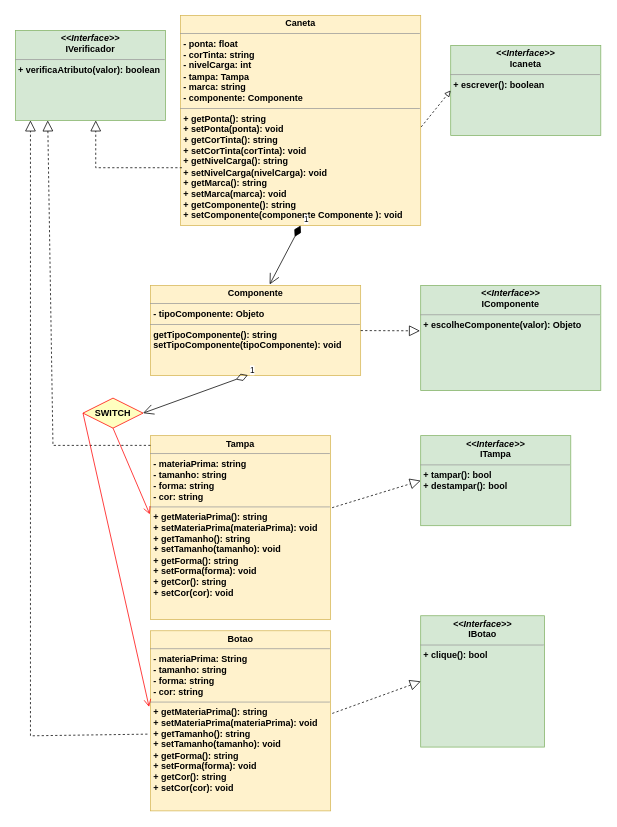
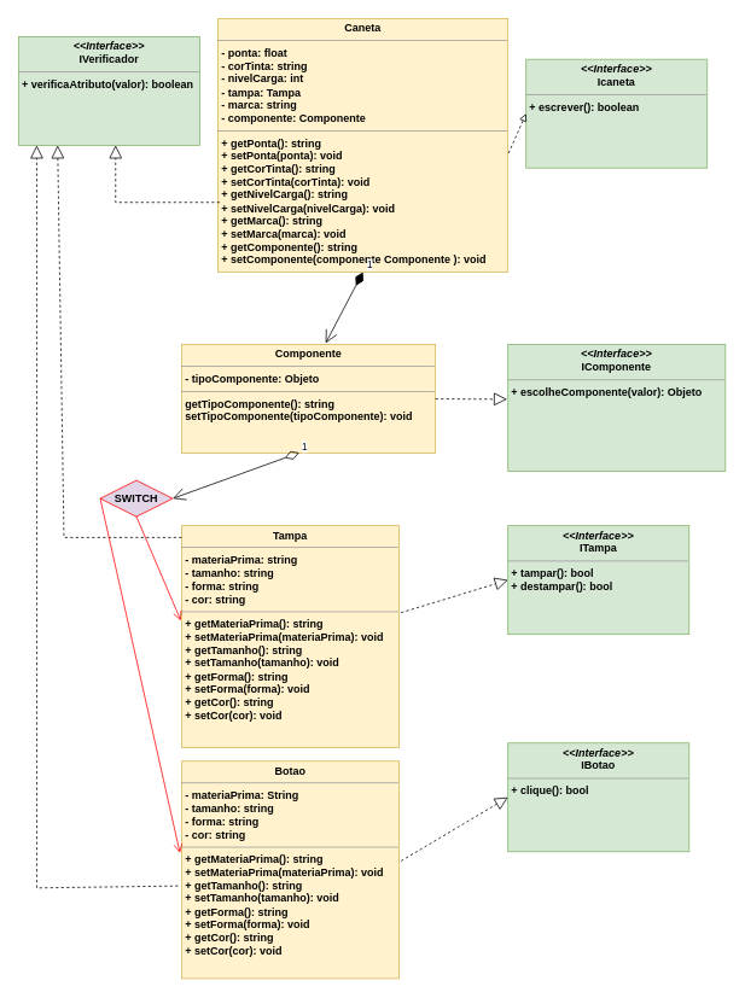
- <mxCell id="2" value="&lt;p style=&quot;margin:0px;margin-top:4px;text-align:center;&quot;&gt;&lt;b&gt;&lt;i&gt;&amp;lt;&amp;lt;Interface&amp;gt;&amp;gt;&lt;/i&gt;&lt;br&gt;Icaneta&lt;/b&gt;&lt;/p&gt;&lt;hr size=&quot;1&quot;&gt;&lt;p style=&quot;margin:0px;margin-left:4px;&quot;&gt;&lt;b&gt;+ escrever(): boolean&lt;br&gt;&lt;br&gt;&lt;/b&gt;&lt;/p&gt;" style="verticalAlign=top;align=left;overflow=fill;fontSize=12;fontFamily=Helvetica;html=1;whiteSpace=wrap;fillColor=#d5e8d4;strokeColor=#82b366;" parent="1" vertex="1"><mxGeometry x="600" y="60" width="200" height="120" as="geometry" /></mxCell>
+ <mxCell id="2" value="&lt;p style=&quot;margin:0px;margin-top:4px;text-align:center;&quot;&gt;&lt;b&gt;&lt;i&gt;&amp;lt;&amp;lt;Interface&amp;gt;&amp;gt;&lt;/i&gt;&lt;br&gt;Icaneta&lt;/b&gt;&lt;/p&gt;&lt;hr size=&quot;1&quot;&gt;&lt;p style=&quot;margin:0px;margin-left:4px;&quot;&gt;&lt;b&gt;+ escrever(): boolean&lt;br&gt;&lt;br&gt;&lt;/b&gt;&lt;/p&gt;" style="verticalAlign=top;align=left;overflow=fill;fontSize=12;fontFamily=Helvetica;html=1;whiteSpace=wrap;fillColor=#d5e8d4;strokeColor=#82b366;" parent="1" vertex="1"><mxGeometry x="580" y="65" width="200" height="120" as="geometry" /></mxCell>
- <mxCell id="14" value="&lt;b&gt;SWITCH&lt;/b&gt;" style="rhombus;whiteSpace=wrap;html=1;fontColor=#000000;fillColor=#ffffc0;strokeColor=#ff0000;" parent="1" vertex="1"><mxGeometry x="110" y="530" width="80" height="40" as="geometry" /></mxCell>
+ <mxCell id="14" value="&lt;b&gt;SWITCH&lt;/b&gt;" style="rhombus;whiteSpace=wrap;html=1;fontColor=#000000;fillColor=#e1d5e7;strokeColor=#ff0000;" parent="1" vertex="1"><mxGeometry x="110" y="530" width="80" height="40" as="geometry" /></mxCell>
- <mxCell id="17" value="&lt;p style=&quot;margin:0px;margin-top:4px;text-align:center;&quot;&gt;&lt;b&gt;&lt;i&gt;&amp;lt;&amp;lt;Interface&amp;gt;&amp;gt;&lt;/i&gt;&lt;br&gt;IBotao&lt;/b&gt;&lt;/p&gt;&lt;hr size=&quot;1&quot;&gt;&lt;p style=&quot;margin:0px;margin-left:4px;&quot;&gt;&lt;b style=&quot;background-color: initial;&quot;&gt;+ clique(): bool&lt;/b&gt;&lt;br&gt;&lt;/p&gt;&lt;p style=&quot;margin:0px;margin-left:4px;&quot;&gt;&lt;br&gt;&lt;/p&gt;" style="verticalAlign=top;align=left;overflow=fill;fontSize=12;fontFamily=Helvetica;html=1;whiteSpace=wrap;fillColor=#d5e8d4;strokeColor=#82b366;" parent="1" vertex="1"><mxGeometry x="560" y="820" width="165" height="175" as="geometry" /></mxCell>
+ <mxCell id="17" value="&lt;p style=&quot;margin:0px;margin-top:4px;text-align:center;&quot;&gt;&lt;b&gt;&lt;i&gt;&amp;lt;&amp;lt;Interface&amp;gt;&amp;gt;&lt;/i&gt;&lt;br&gt;IBotao&lt;/b&gt;&lt;/p&gt;&lt;hr size=&quot;1&quot;&gt;&lt;p style=&quot;margin:0px;margin-left:4px;&quot;&gt;&lt;b style=&quot;background-color: initial;&quot;&gt;+ clique(): bool&lt;/b&gt;&lt;br&gt;&lt;/p&gt;&lt;p style=&quot;margin:0px;margin-left:4px;&quot;&gt;&lt;br&gt;&lt;/p&gt;" style="verticalAlign=top;align=left;overflow=fill;fontSize=12;fontFamily=Helvetica;html=1;whiteSpace=wrap;fillColor=#d5e8d4;strokeColor=#82b366;" parent="1" vertex="1"><mxGeometry x="560" y="820" width="200" height="120" as="geometry" /></mxCell>
